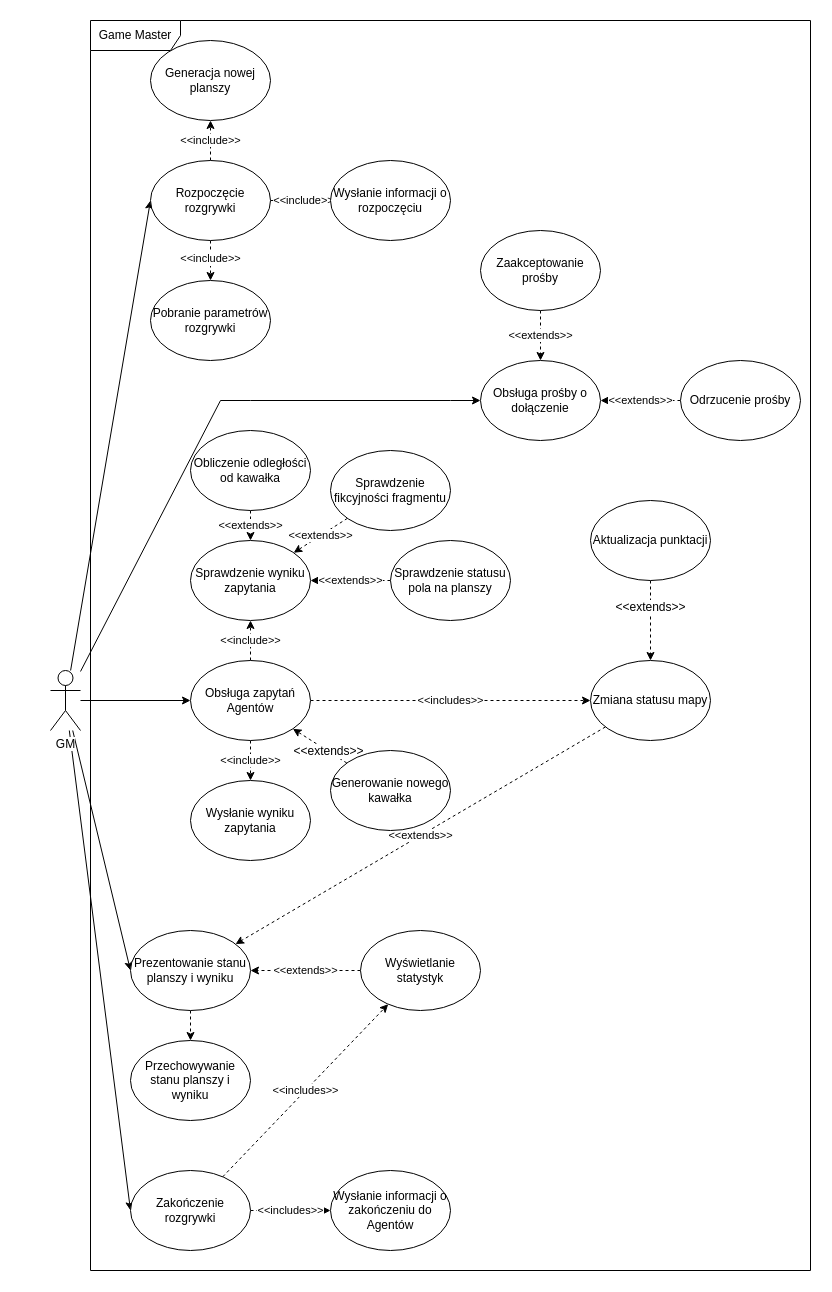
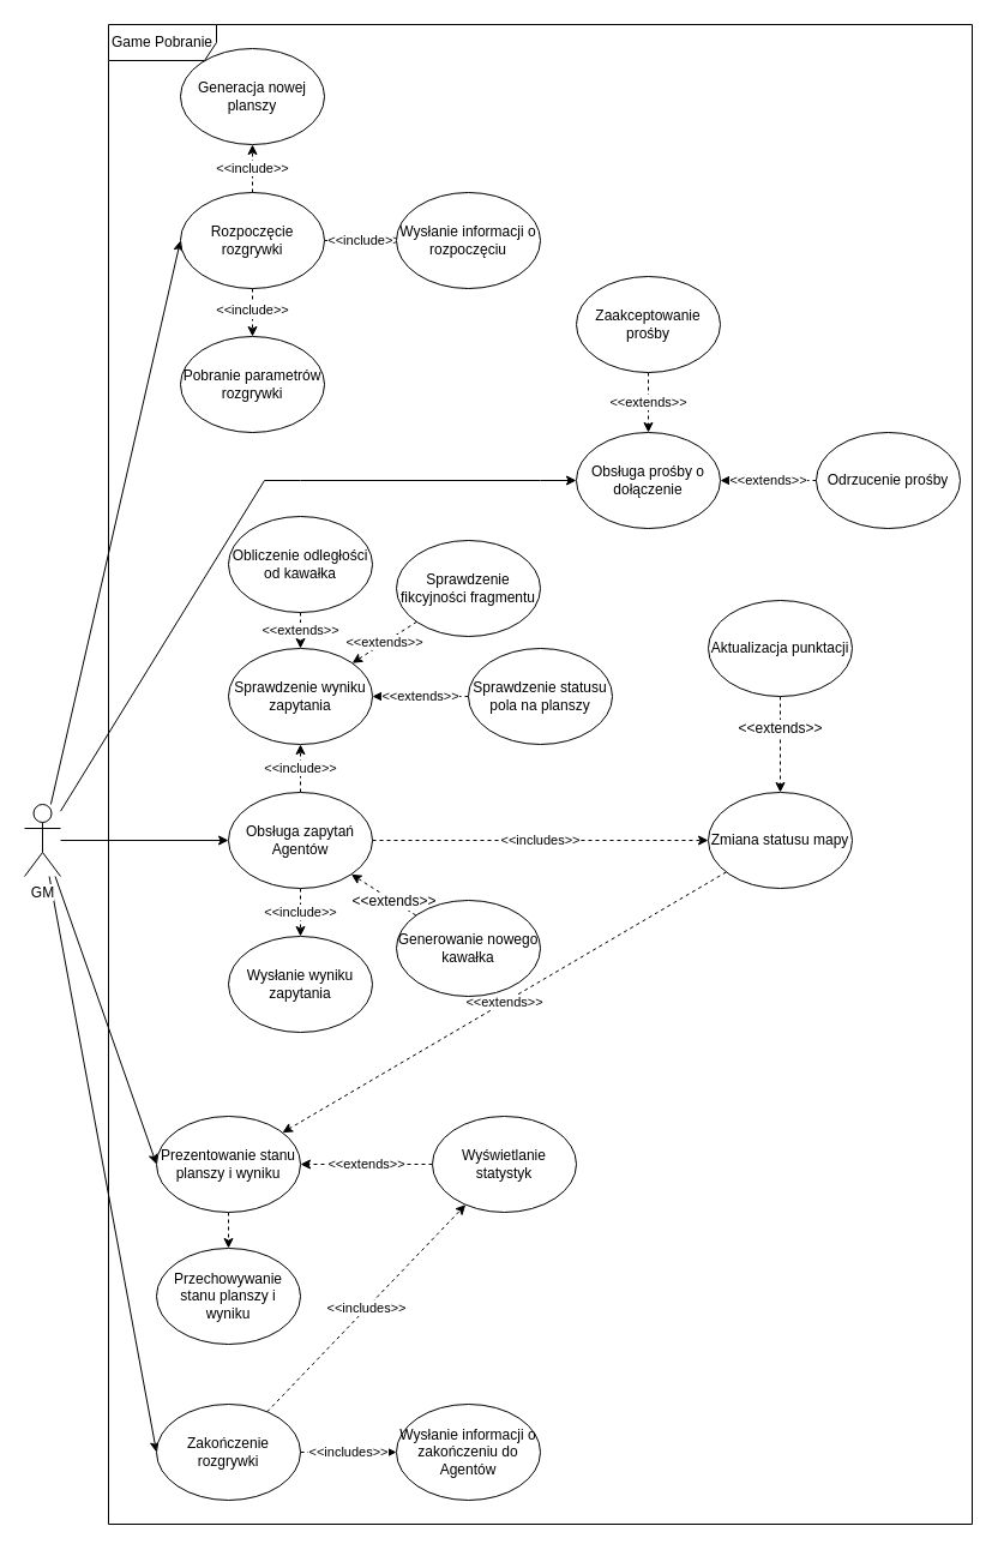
- <mxCell id="52" value="Game Master" style="shape=umlFrame;whiteSpace=wrap;html=1;width=90;height=30;" vertex="1" parent="1"><mxGeometry x="90" y="20" width="720" height="1250" as="geometry" /></mxCell>
+ <mxCell id="52" value="Game Pobranie" style="shape=umlFrame;whiteSpace=wrap;html=1;width=90;height=30;" vertex="1" parent="1"><mxGeometry x="90" y="20" width="720" height="1250" as="geometry" /></mxCell>
- <mxCell id="8" value="GM" style="shape=umlActor;verticalLabelPosition=bottom;labelBackgroundColor=#ffffff;verticalAlign=top;html=1;" parent="1" vertex="1"><mxGeometry x="50" y="670" width="30" height="60" as="geometry" /></mxCell>
+ <mxCell id="8" value="GM" style="shape=umlActor;verticalLabelPosition=bottom;labelBackgroundColor=#ffffff;verticalAlign=top;html=1;" parent="1" vertex="1"><mxGeometry x="20" y="670" width="30" height="60" as="geometry" /></mxCell>
